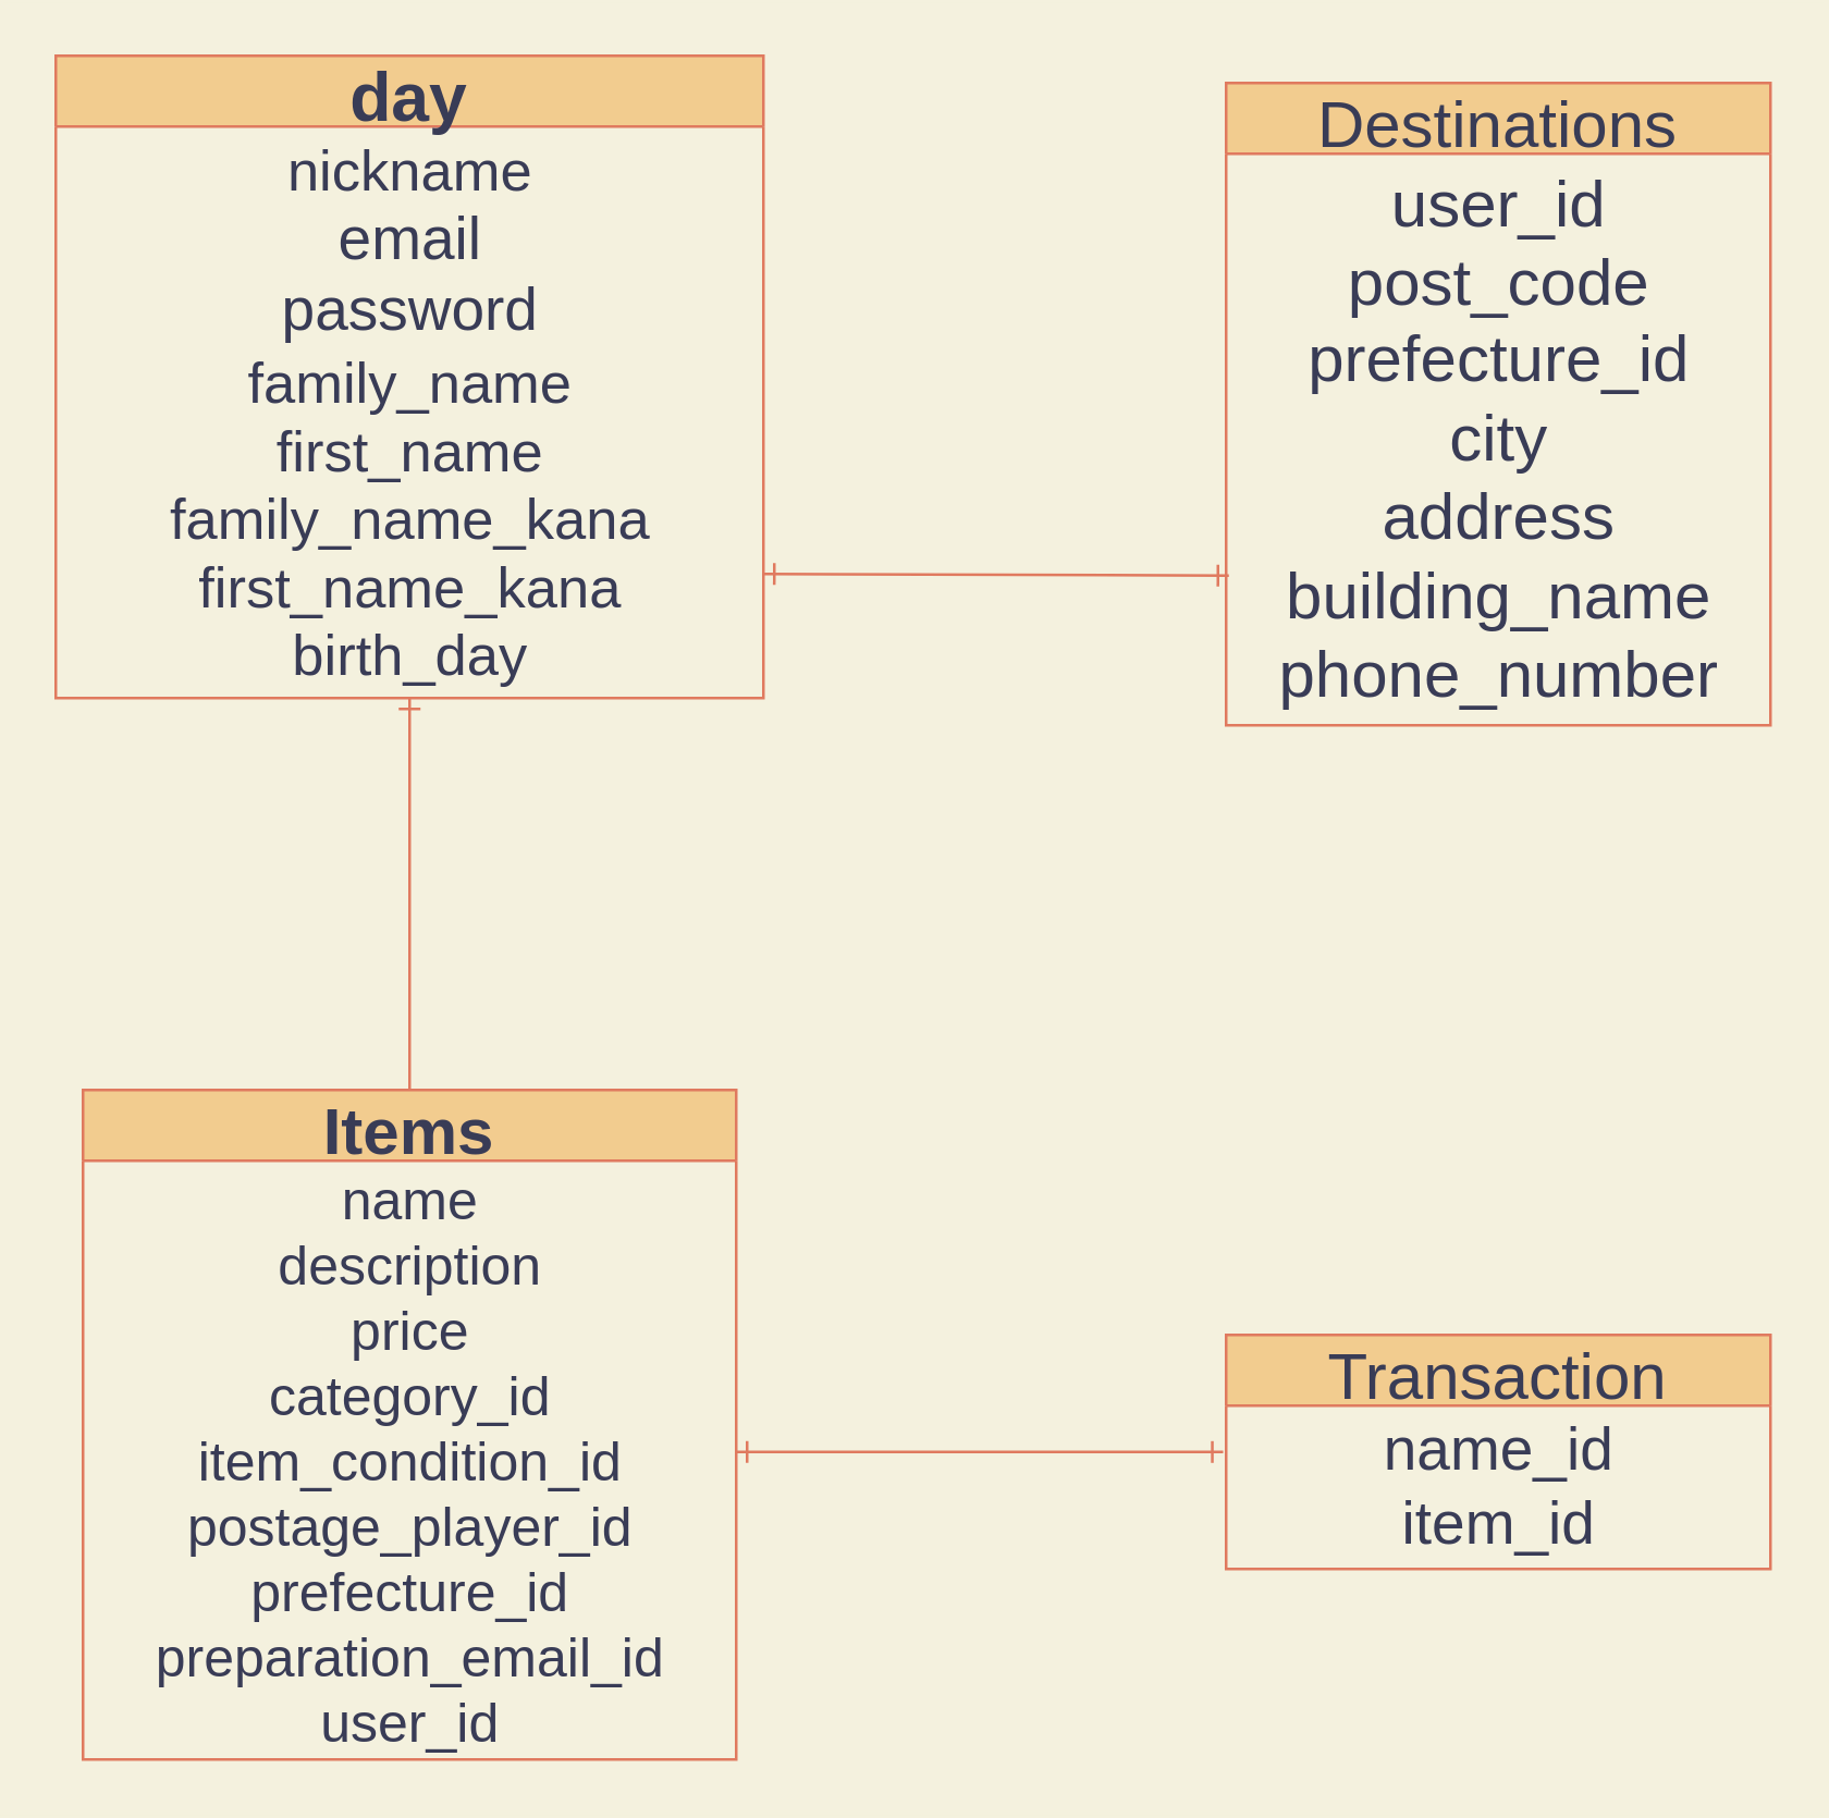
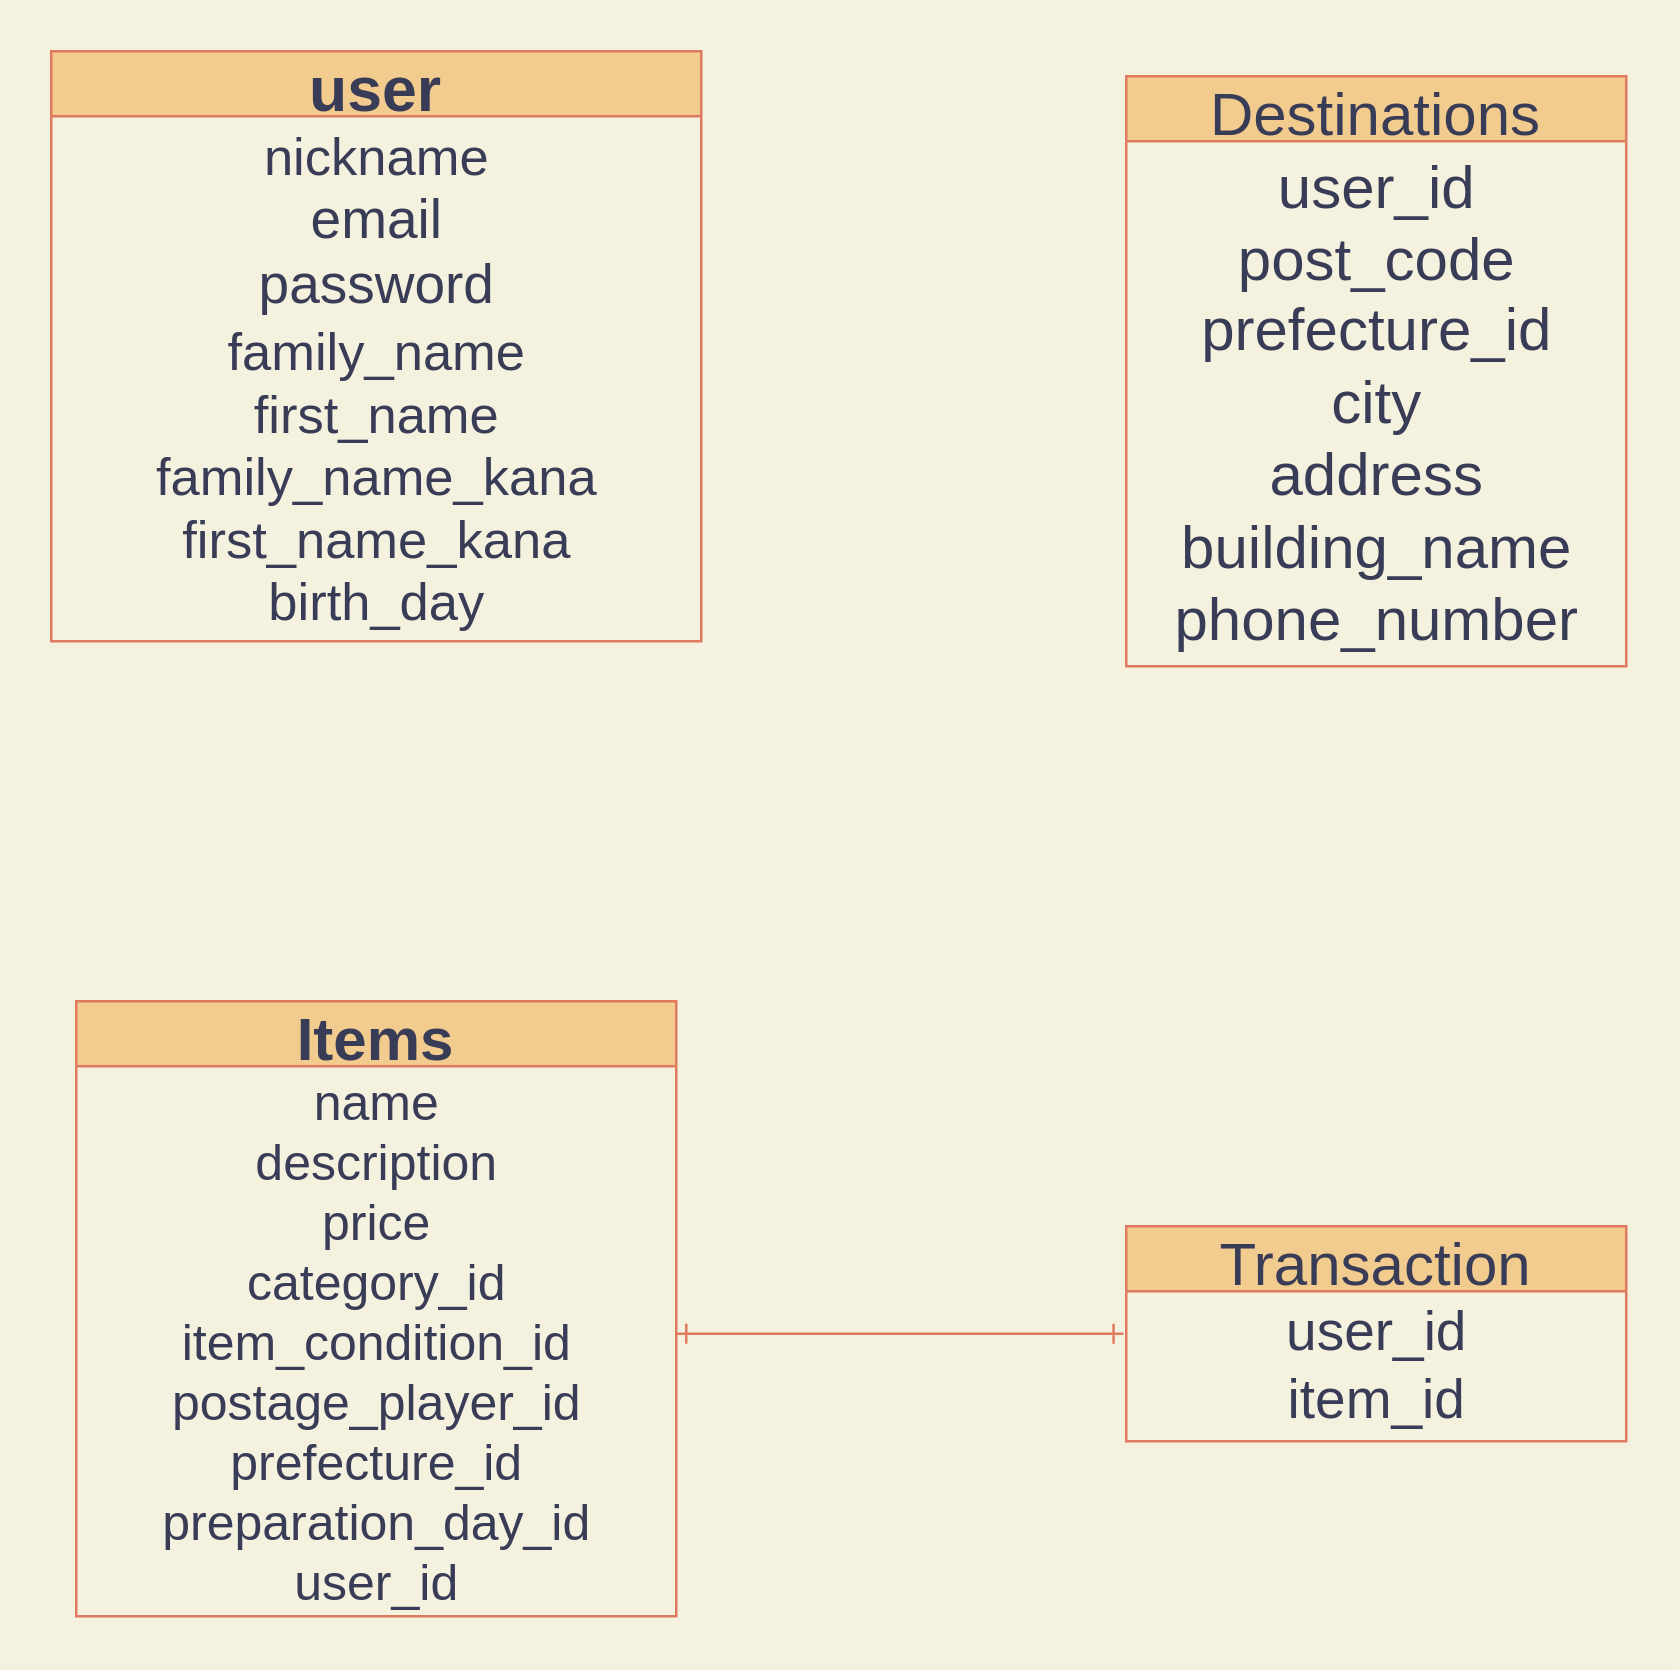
- <mxCell id="2" value="day" style="swimlane;fontStyle=1;childLayout=stackLayout;horizontal=1;startSize=26;horizontalStack=0;resizeParent=1;resizeParentMax=0;resizeLast=0;collapsible=1;marginBottom=0;align=center;fontSize=25;html=0;fillColor=#F2CC8F;strokeColor=#E07A5F;fontColor=#393C56;" parent="1" vertex="1"><mxGeometry x="20" y="20" width="260" height="236" as="geometry" /></mxCell>
+ <mxCell id="2" value="user" style="swimlane;fontStyle=1;childLayout=stackLayout;horizontal=1;startSize=26;horizontalStack=0;resizeParent=1;resizeParentMax=0;resizeLast=0;collapsible=1;marginBottom=0;align=center;fontSize=25;html=0;fillColor=#F2CC8F;strokeColor=#E07A5F;fontColor=#393C56;" parent="1" vertex="1"><mxGeometry x="20" y="20" width="260" height="236" as="geometry" /></mxCell>
- <mxCell id="8" value="" style="fontSize=12;html=1;endArrow=ERone;startArrow=ERone;endFill=0;startFill=0;exitX=1;exitY=0.783;exitDx=0;exitDy=0;exitPerimeter=0;jumpStyle=none;jumpSize=8;targetPerimeterSpacing=2;sourcePerimeterSpacing=2;sketch=0;shadow=0;entryX=0.005;entryY=0.738;entryDx=0;entryDy=0;entryPerimeter=0;labelBackgroundColor=#F4F1DE;strokeColor=#E07A5F;fontColor=#393C56;" parent="1" source="3" edge="1" target="13"><mxGeometry width="100" height="100" relative="1" as="geometry"><mxPoint x="310" y="280" as="sourcePoint" /><mxPoint x="448" y="171" as="targetPoint" /><Array as="points" /></mxGeometry></mxCell>
- <mxCell id="4" style="edgeStyle=orthogonalEdgeStyle;rounded=0;orthogonalLoop=1;jettySize=auto;html=1;exitX=0.5;exitY=0;exitDx=0;exitDy=0;entryX=0.5;entryY=1;entryDx=0;entryDy=0;entryPerimeter=0;endArrow=ERone;endFill=0;fontSize=24;labelBackgroundColor=#F4F1DE;strokeColor=#E07A5F;fontColor=#393C56;" parent="1" source="5" target="3" edge="1"><mxGeometry relative="1" as="geometry" /></mxCell>
- <mxCell id="6" value="name&lt;br&gt;description&lt;br&gt;price&lt;br&gt;category_id&lt;br&gt;item_condition_id&lt;br&gt;postage_player_id&lt;br&gt;prefecture_id&lt;br&gt;preparation_email_id&lt;br&gt;user_id" style="text;html=1;align=center;verticalAlign=middle;resizable=0;points=[];autosize=1;fontSize=20;fontColor=#393C56;" parent="5" vertex="1"><mxGeometry y="26" width="240" height="220" as="geometry" /></mxCell>
+ <mxCell id="6" value="name&lt;br&gt;description&lt;br&gt;price&lt;br&gt;category_id&lt;br&gt;item_condition_id&lt;br&gt;postage_player_id&lt;br&gt;prefecture_id&lt;br&gt;preparation_day_id&lt;br&gt;user_id" style="text;html=1;align=center;verticalAlign=middle;resizable=0;points=[];autosize=1;fontSize=20;fontColor=#393C56;" parent="5" vertex="1"><mxGeometry y="26" width="240" height="220" as="geometry" /></mxCell>
- <mxCell id="11" value="name_id&lt;br&gt;item_id" style="text;html=1;align=center;verticalAlign=middle;resizable=0;points=[];autosize=1;fontSize=22;fontColor=#393C56;" vertex="1" parent="10"><mxGeometry y="26" width="200" height="60" as="geometry" /></mxCell>
+ <mxCell id="11" value="user_id&lt;br&gt;item_id" style="text;html=1;align=center;verticalAlign=middle;resizable=0;points=[];autosize=1;fontSize=22;fontColor=#393C56;" vertex="1" parent="10"><mxGeometry y="26" width="200" height="60" as="geometry" /></mxCell>
